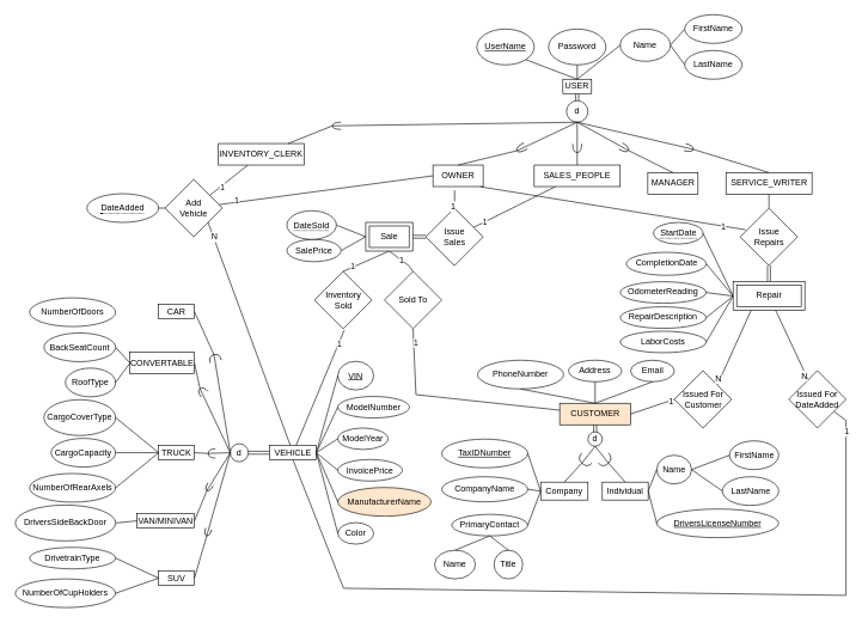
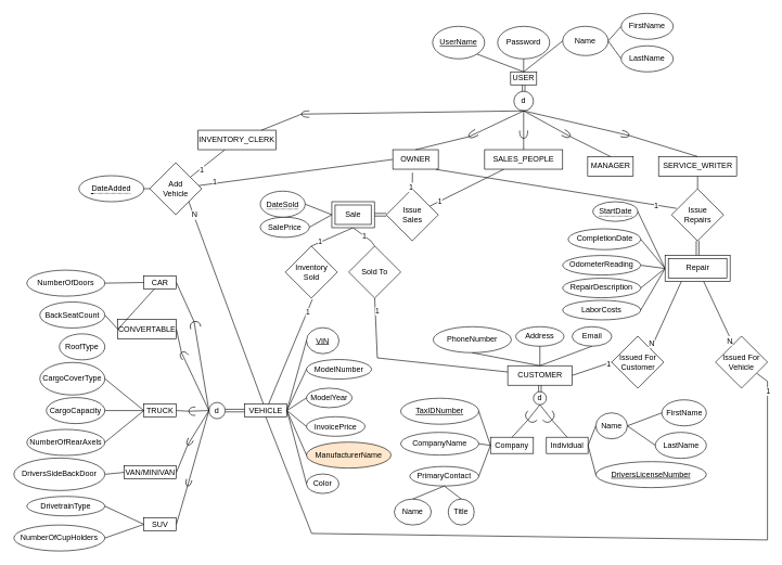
+ <mxCell id="60" value="" style="edgeStyle=none;rounded=0;orthogonalLoop=1;jettySize=auto;html=1;endArrow=none;endFill=0;entryX=1;entryY=0.5;entryDx=0;entryDy=0;exitX=0;exitY=0.5;exitDx=0;exitDy=0;" parent="1" source="61" target="70" edge="1"><mxGeometry relative="1" as="geometry" /></mxCell>
- <mxCell id="73" value="" style="endArrow=none;html=1;rounded=0;exitX=0;exitY=0.5;exitDx=0;exitDy=0;entryX=1;entryY=0.5;entryDx=0;entryDy=0;" parent="1" source="63" target="71" edge="1"><mxGeometry relative="1" as="geometry"><mxPoint x="140" y="507" as="sourcePoint" /><mxPoint x="530" y="892" as="targetPoint" /></mxGeometry></mxCell>
+ <mxCell id="73" value="" style="endArrow=none;html=1;rounded=0;exitX=0;exitY=0.5;exitDx=0;exitDy=0;" parent="1" source="63" target="61" edge="1"><mxGeometry relative="1" as="geometry"><mxPoint x="140" y="507" as="sourcePoint" /><mxPoint x="530" y="892" as="targetPoint" /></mxGeometry></mxCell>
- <mxCell id="164" value="Issued For DateAdded" style="rhombus;whiteSpace=wrap;html=1;fontSize=12;" parent="1" vertex="1"><mxGeometry x="1099" y="516.5" width="80" height="80" as="geometry" /></mxCell>
+ <mxCell id="164" value="Issued For Vehicle" style="rhombus;whiteSpace=wrap;html=1;fontSize=12;" parent="1" vertex="1"><mxGeometry x="1099" y="516.5" width="80" height="80" as="geometry" /></mxCell>
- <mxCell id="89" value="CUSTOMER" style="rounded=0;whiteSpace=wrap;html=1;fillColor=#ffe6cc;" parent="1" vertex="1"><mxGeometry x="779.5" y="562" width="99" height="30" as="geometry" /></mxCell>
+ <mxCell id="89" value="CUSTOMER" style="rounded=0;whiteSpace=wrap;html=1;" parent="1" vertex="1"><mxGeometry x="779.5" y="562" width="99" height="30" as="geometry" /></mxCell>
